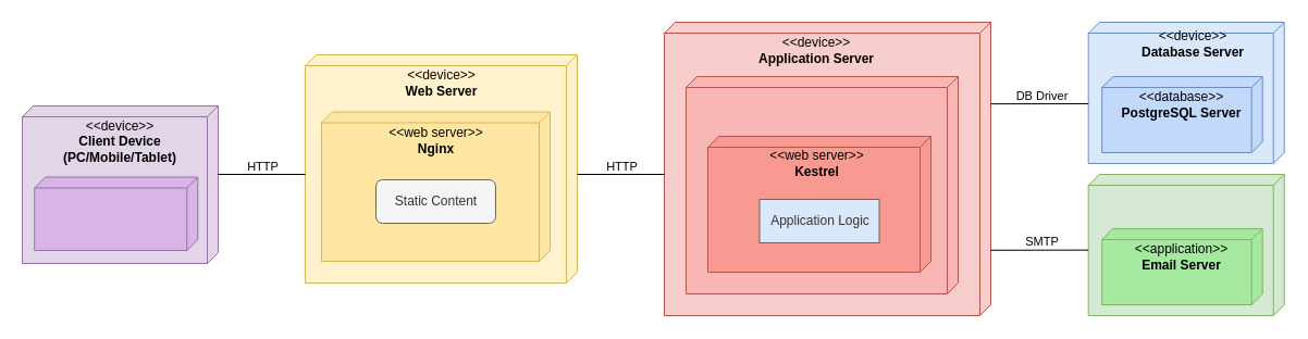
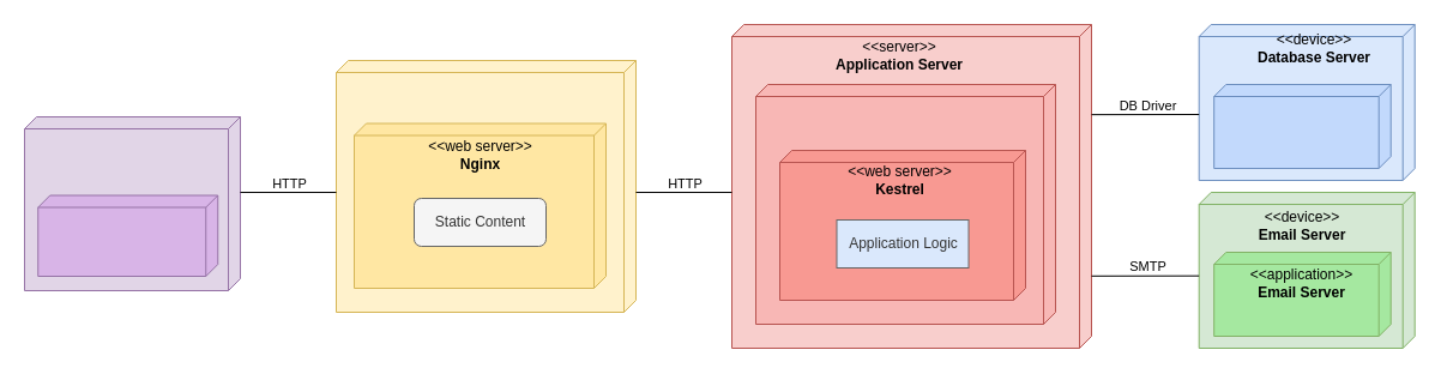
- <mxCell id="7" value="&amp;lt;&amp;lt;device&amp;gt;&amp;gt;&lt;br&gt;&lt;b&gt;Application Server&lt;/b&gt;" style="text;html=1;strokeColor=none;fillColor=none;align=center;verticalAlign=middle;whiteSpace=wrap;rounded=0;fontFamily=Helvetica;" vertex="1" parent="1"><mxGeometry x="695" y="31" width="110" height="30" as="geometry" /></mxCell>
+ <mxCell id="7" value="&amp;lt;&amp;lt;server&amp;gt;&amp;gt;&lt;br&gt;&lt;b&gt;Application Server&lt;/b&gt;" style="text;html=1;strokeColor=none;fillColor=none;align=center;verticalAlign=middle;whiteSpace=wrap;rounded=0;fontFamily=Helvetica;" vertex="1" parent="1"><mxGeometry x="695" y="31" width="110" height="30" as="geometry" /></mxCell>
- <mxCell id="18" value="&amp;lt;&amp;lt;device&amp;gt;&amp;gt;&lt;br&gt;&lt;b&gt;Web Server&lt;/b&gt;" style="text;html=1;strokeColor=none;fillColor=none;align=center;verticalAlign=middle;whiteSpace=wrap;rounded=0;fontFamily=Helvetica;" vertex="1" parent="1"><mxGeometry x="322.5" y="61" width="165" height="30" as="geometry" /></mxCell>
- <mxCell id="5" value="&amp;lt;&amp;lt;database&amp;gt;&amp;gt;&lt;br&gt;&lt;b&gt;PostgreSQL Server&lt;/b&gt;" style="text;html=1;strokeColor=none;fillColor=none;align=center;verticalAlign=middle;whiteSpace=wrap;rounded=0;fontFamily=Helvetica;" vertex="1" parent="1"><mxGeometry x="1025.48" y="81" width="120.95" height="30" as="geometry" /></mxCell>
- <mxCell id="24" value="&amp;lt;&amp;lt;device&amp;gt;&amp;gt;&lt;br&gt;&lt;b&gt;Client Device (PC/Mobile/Tablet)&lt;br&gt;&lt;/b&gt;" style="text;html=1;strokeColor=none;fillColor=none;align=center;verticalAlign=middle;whiteSpace=wrap;rounded=0;fontFamily=Helvetica;" vertex="1" parent="1"><mxGeometry x="55" y="115" width="110" height="30" as="geometry" /></mxCell>
+ <mxCell id="14" value="&amp;lt;&amp;lt;device&amp;gt;&amp;gt;&lt;br&gt;&lt;b&gt;Email Server&lt;/b&gt;" style="text;html=1;strokeColor=none;fillColor=none;align=center;verticalAlign=middle;whiteSpace=wrap;rounded=0;fontFamily=Helvetica;" vertex="1" parent="1"><mxGeometry x="1030.95" y="172.5" width="110" height="30" as="geometry" /></mxCell>
